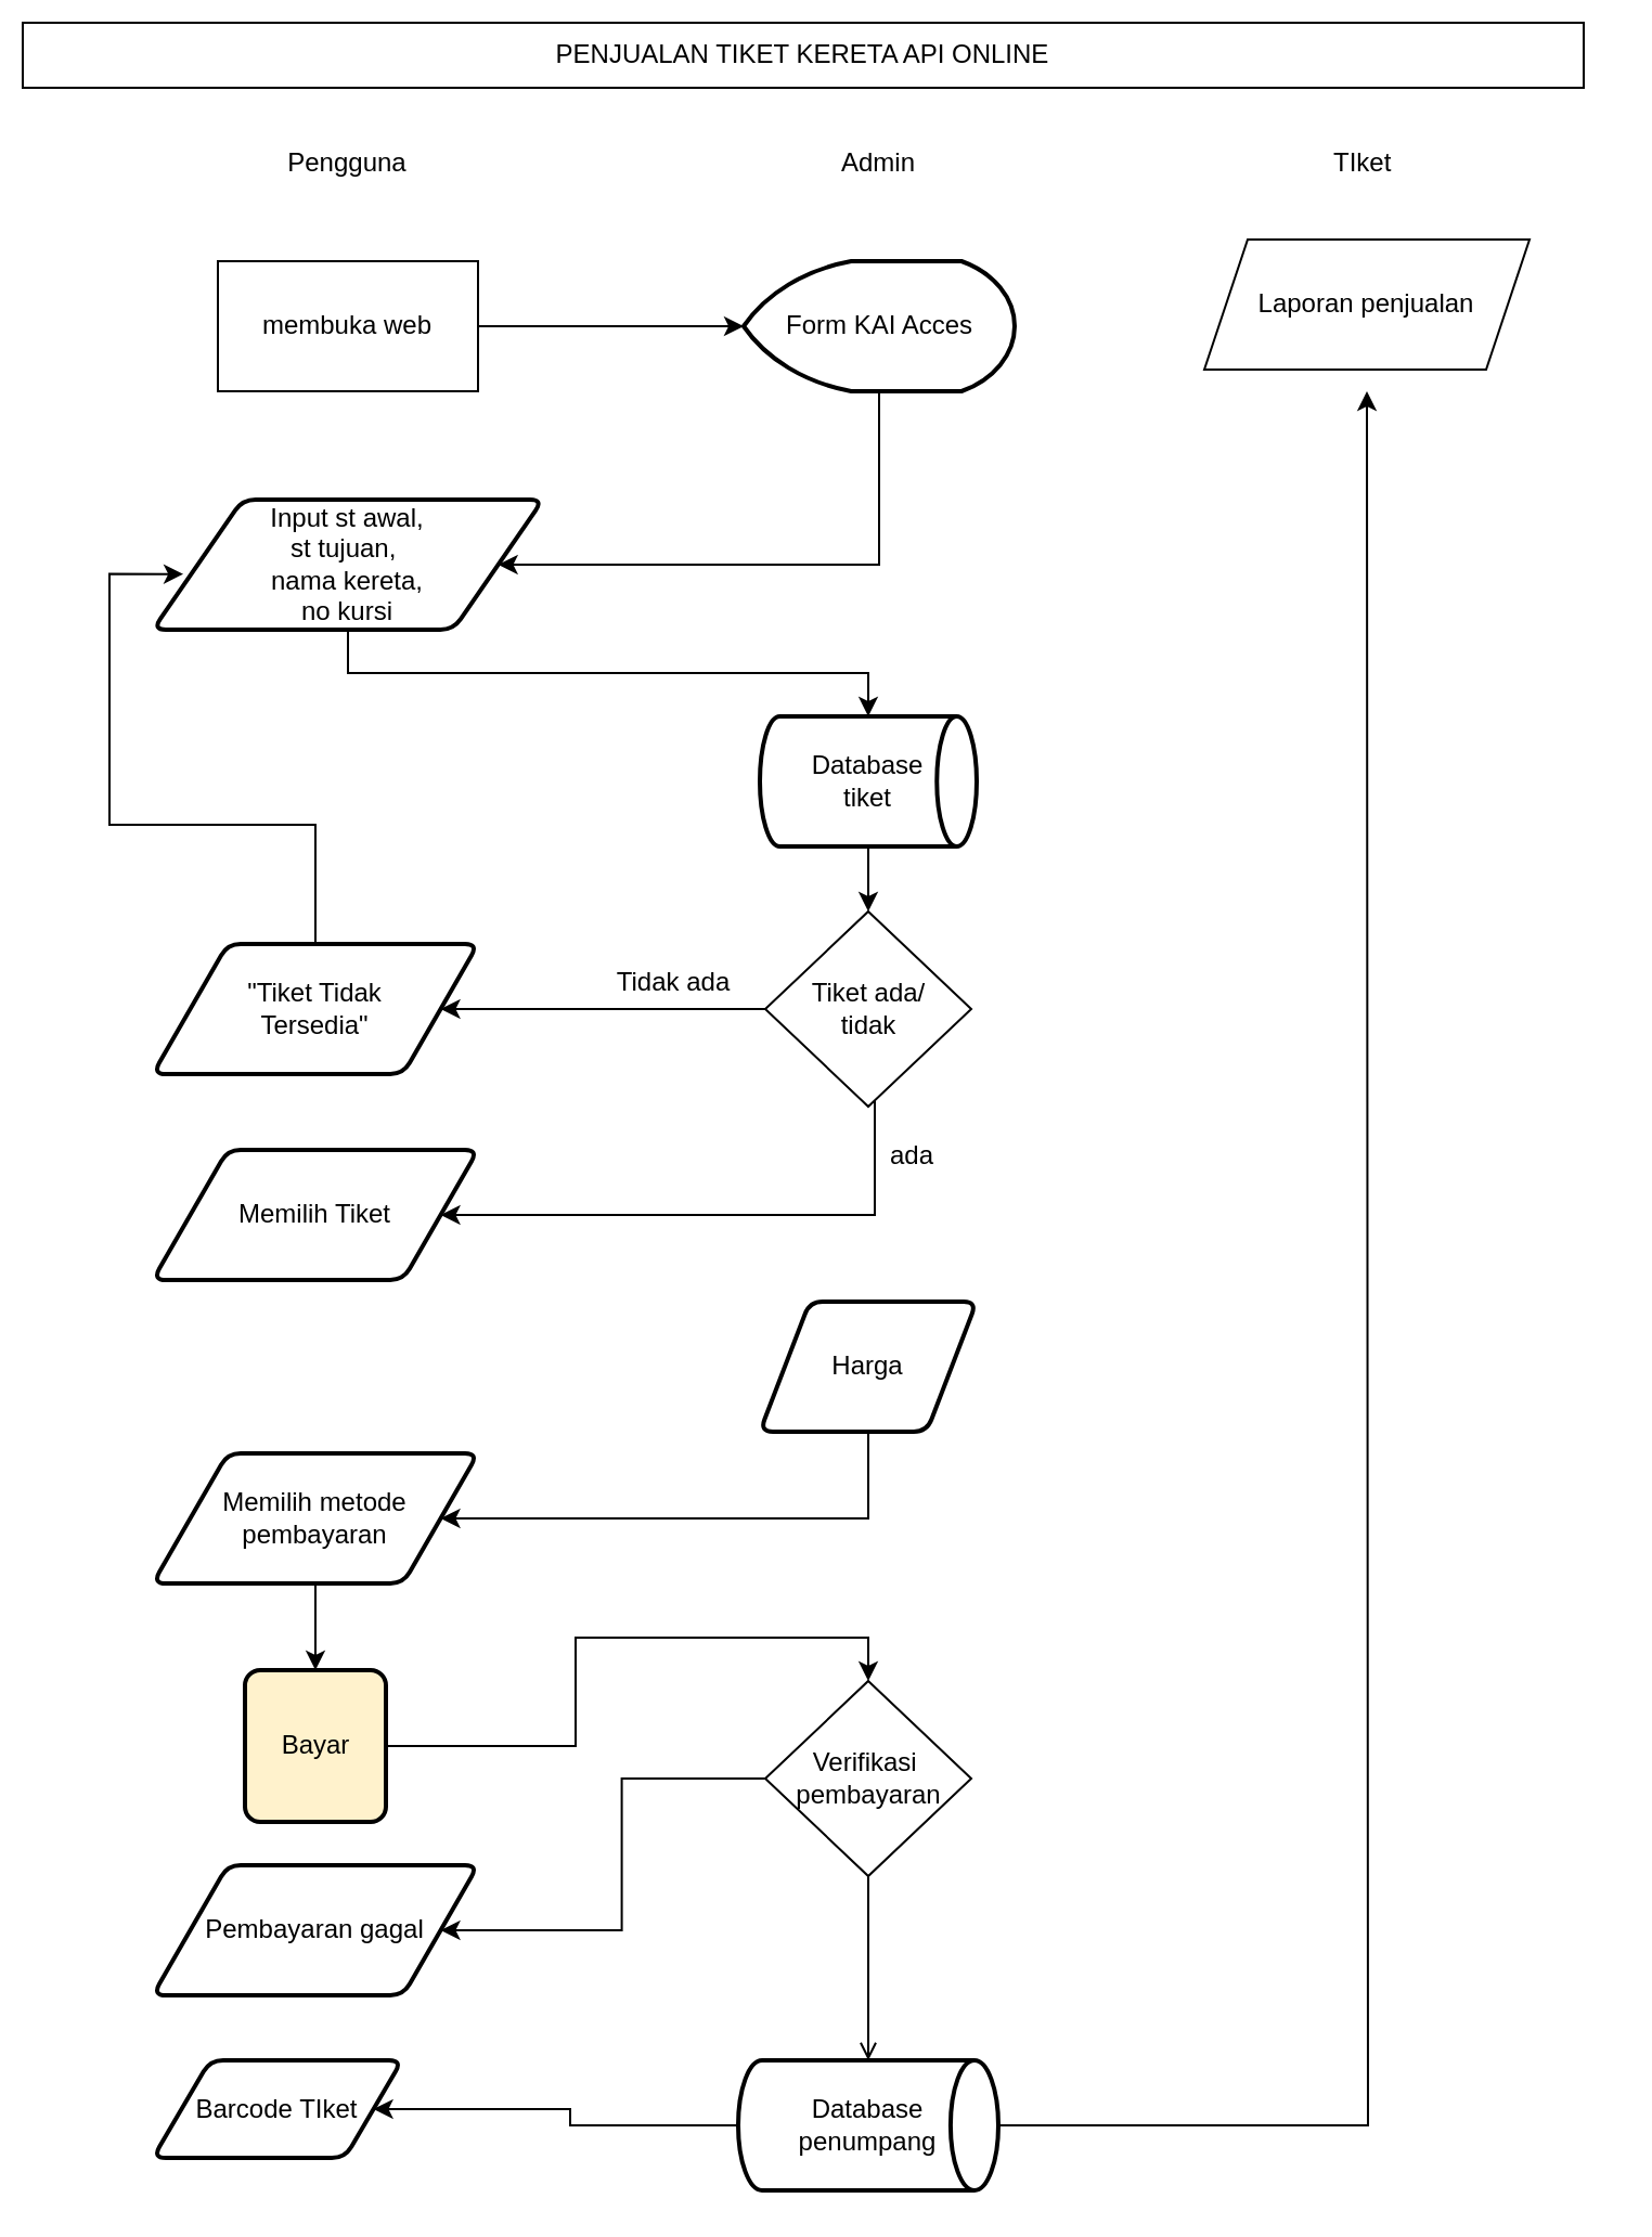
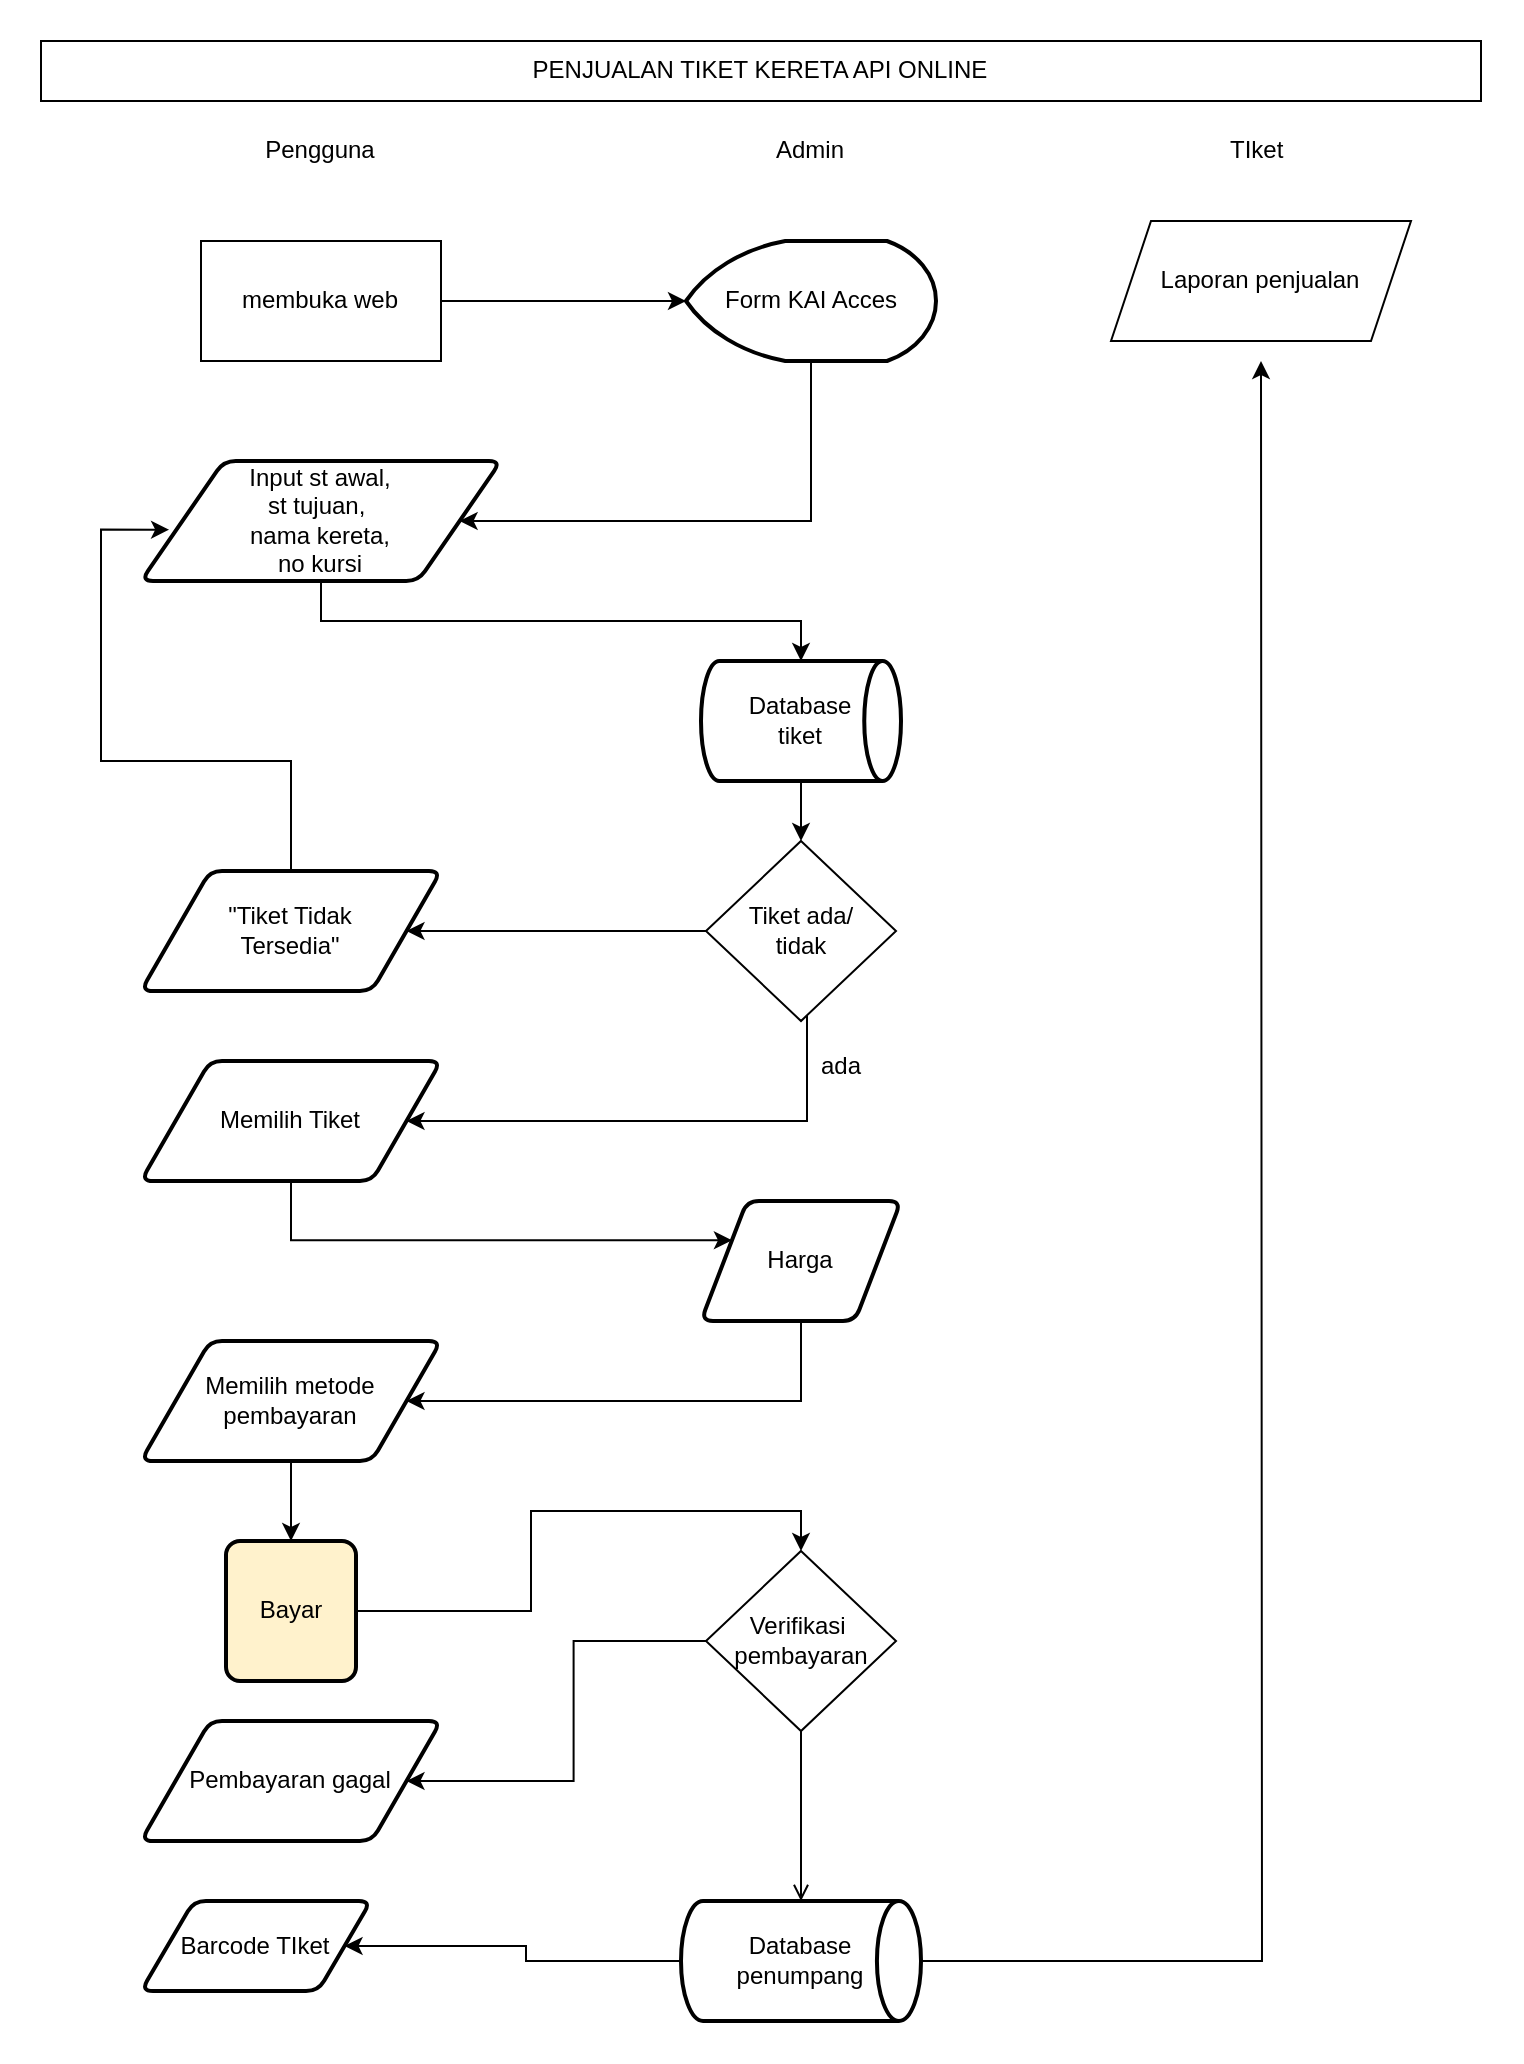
- <mxCell id="2" value="PENJUALAN TIKET KERETA API ONLINE" style="rounded=0;whiteSpace=wrap;html=1;" parent="1" vertex="1"><mxGeometry x="10" y="10" width="720" height="30" as="geometry" /></mxCell>
+ <mxCell id="2" value="PENJUALAN TIKET KERETA API ONLINE" style="rounded=0;whiteSpace=wrap;html=1;" parent="1" vertex="1"><mxGeometry x="20" y="20" width="720" height="30" as="geometry" /></mxCell>
- <mxCell id="20" value="Tidak ada" style="text;html=1;align=center;verticalAlign=middle;resizable=0;points=[];autosize=1;strokeColor=none;fillColor=none;" parent="1" vertex="1"><mxGeometry x="270" y="438" width="80" height="30" as="geometry" /></mxCell>
+ <mxCell id="16" style="edgeStyle=orthogonalEdgeStyle;rounded=0;orthogonalLoop=1;jettySize=auto;html=1;entryX=0;entryY=0.25;entryDx=0;entryDy=0;" parent="1" source="17" target="25" edge="1"><mxGeometry relative="1" as="geometry"><Array as="points"><mxPoint x="145" y="620" /></Array></mxGeometry></mxCell>
